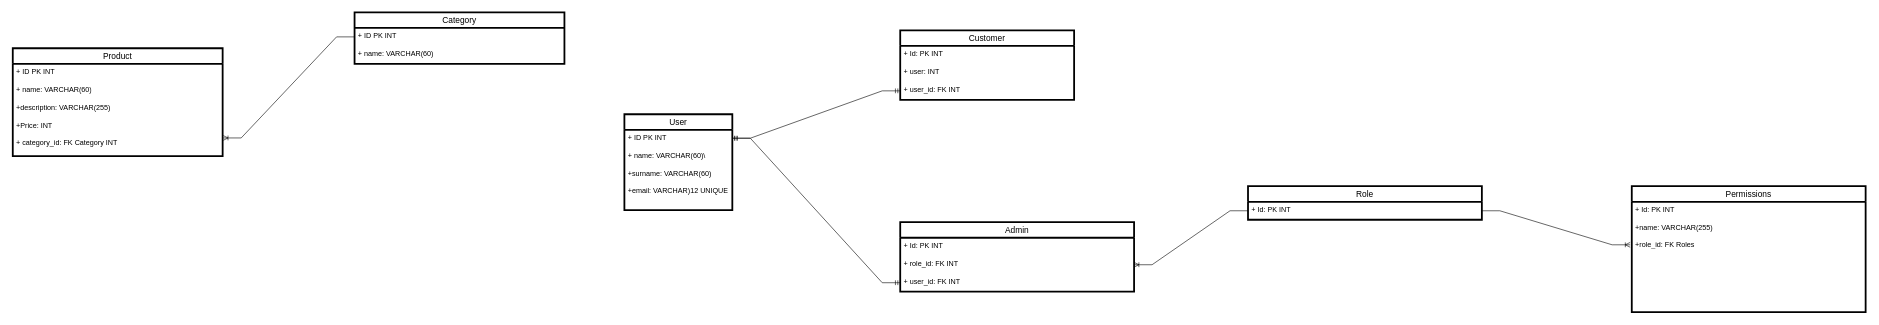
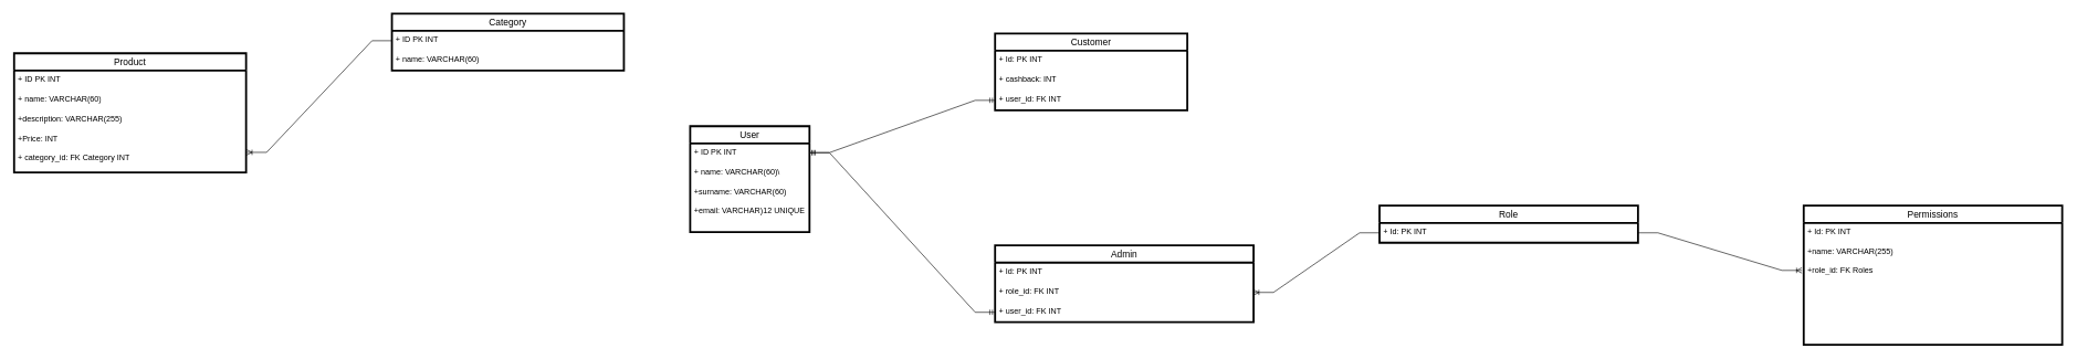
- <mxCell id="15" value="+ user: INT" style="text;strokeColor=none;fillColor=none;spacingLeft=4;spacingRight=4;overflow=hidden;rotatable=0;points=[[0,0.5],[1,0.5]];portConstraint=eastwest;fontSize=12;whiteSpace=wrap;html=1;" vertex="1" parent="13"><mxGeometry y="56" width="290" height="30" as="geometry" /></mxCell>
+ <mxCell id="15" value="+ cashback: INT" style="text;strokeColor=none;fillColor=none;spacingLeft=4;spacingRight=4;overflow=hidden;rotatable=0;points=[[0,0.5],[1,0.5]];portConstraint=eastwest;fontSize=12;whiteSpace=wrap;html=1;" vertex="1" parent="13"><mxGeometry y="56" width="290" height="30" as="geometry" /></mxCell>
